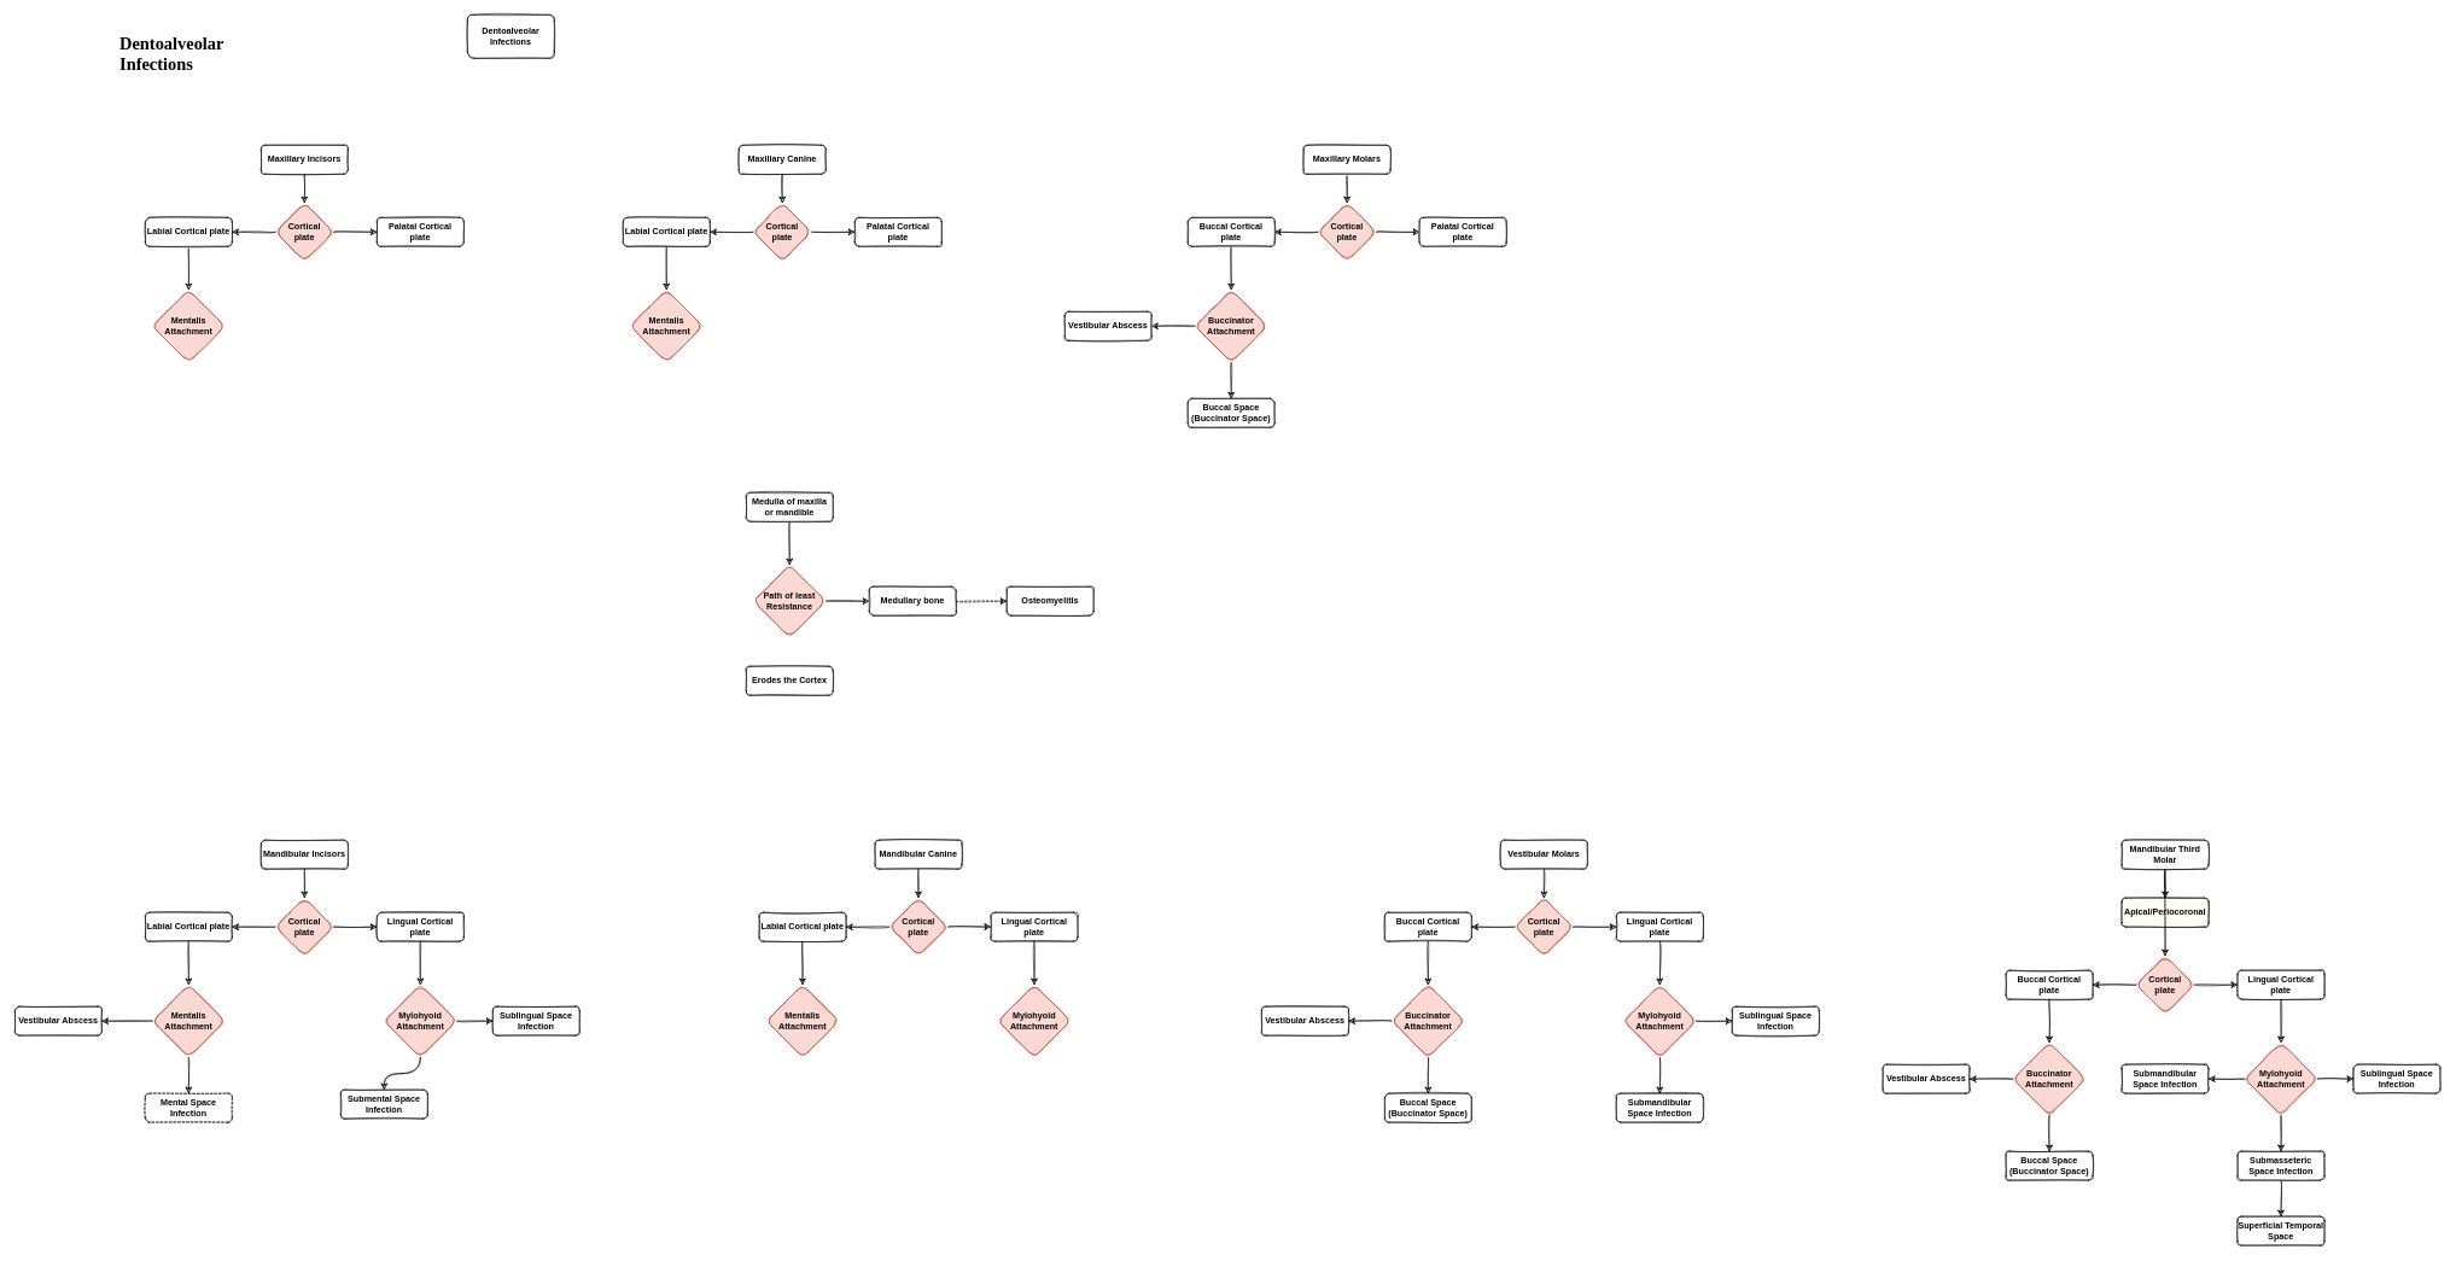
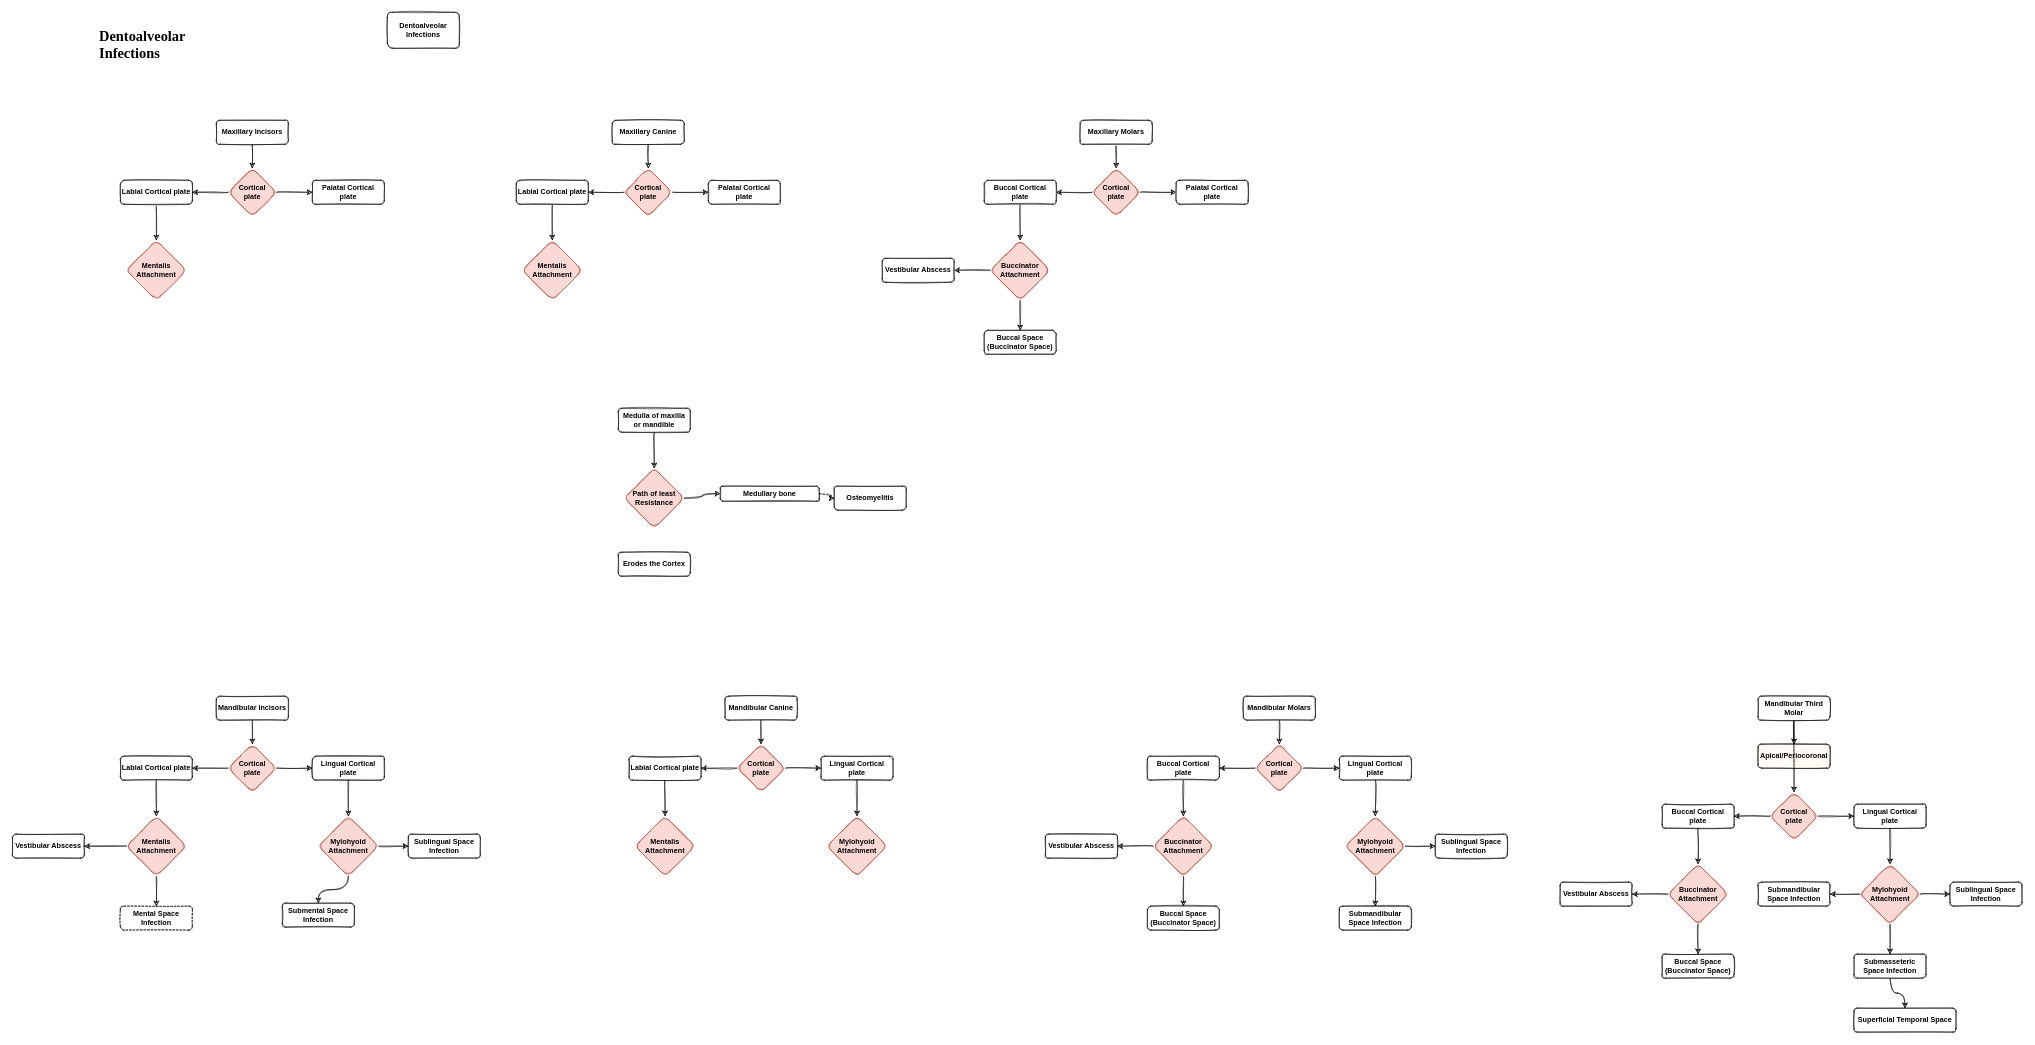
- <mxCell id="38" value="Medullary bone" style="rounded=1;whiteSpace=wrap;html=1;sketch=1;container=0;fontStyle=1" vertex="1" parent="1"><mxGeometry x="1200" y="810" width="120" height="40" as="geometry" /></mxCell>
+ <mxCell id="38" value="Medullary bone" style="rounded=1;whiteSpace=wrap;html=1;sketch=1;container=0;fontStyle=1" vertex="1" parent="1"><mxGeometry x="1200" y="810" width="165" height="25" as="geometry" /></mxCell>
- <mxCell id="94" value="Vestibular Molars" style="rounded=1;whiteSpace=wrap;html=1;sketch=1;container=0;fontStyle=1" vertex="1" parent="1"><mxGeometry x="2072" y="1160" width="120" height="40" as="geometry" /></mxCell>
+ <mxCell id="94" value="Mandibular Molars" style="rounded=1;whiteSpace=wrap;html=1;sketch=1;container=0;fontStyle=1" vertex="1" parent="1"><mxGeometry x="2072" y="1160" width="120" height="40" as="geometry" /></mxCell>
- <mxCell id="116" value="Superficial Temporal Space" style="whiteSpace=wrap;html=1;rounded=1;sketch=1;fontStyle=1;container=0;" vertex="1" parent="1"><mxGeometry x="3090" y="1680" width="120" height="40" as="geometry" /></mxCell>
+ <mxCell id="116" value="Superficial Temporal Space" style="whiteSpace=wrap;html=1;rounded=1;sketch=1;fontStyle=1;container=0;" vertex="1" parent="1"><mxGeometry x="3090" y="1680" width="170" height="40" as="geometry" /></mxCell>
